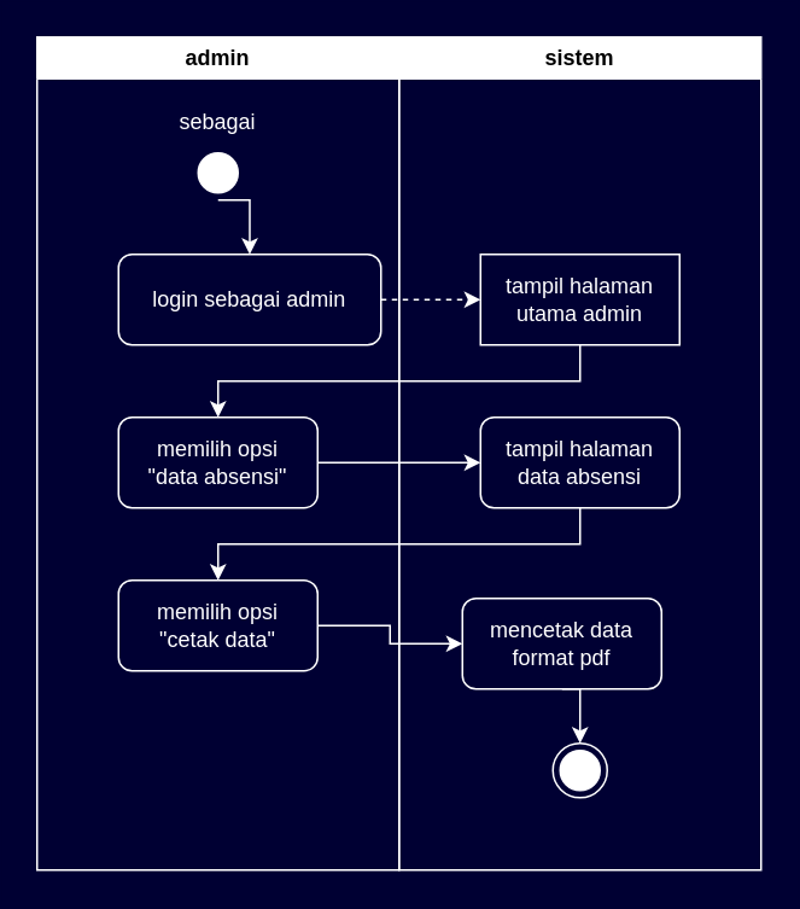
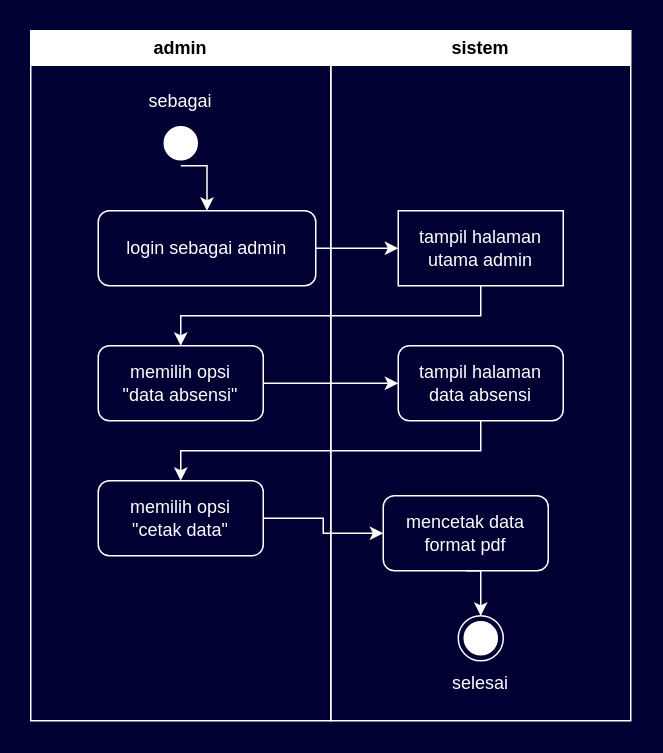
- <mxCell id="16" style="edgeStyle=orthogonalEdgeStyle;rounded=0;orthogonalLoop=1;jettySize=auto;html=1;exitX=1;exitY=0.5;exitDx=0;exitDy=0;entryX=0;entryY=0.5;entryDx=0;entryDy=0;strokeColor=#FFFFFF;dashed=1;" edge="1" parent="1" source="5" target="11"><mxGeometry relative="1" as="geometry" /></mxCell>
+ <mxCell id="16" style="edgeStyle=orthogonalEdgeStyle;rounded=0;orthogonalLoop=1;jettySize=auto;html=1;exitX=1;exitY=0.5;exitDx=0;exitDy=0;entryX=0;entryY=0.5;entryDx=0;entryDy=0;strokeColor=#FFFFFF;" edge="1" parent="1" source="5" target="11"><mxGeometry relative="1" as="geometry" /></mxCell>
+ <mxCell id="15" value="&lt;font color=&quot;#ffffff&quot;&gt;selesai&lt;/font&gt;" style="text;html=1;align=center;verticalAlign=middle;whiteSpace=wrap;rounded=0;" vertex="1" parent="9"><mxGeometry x="70" y="420" width="60" height="30" as="geometry" /></mxCell>
